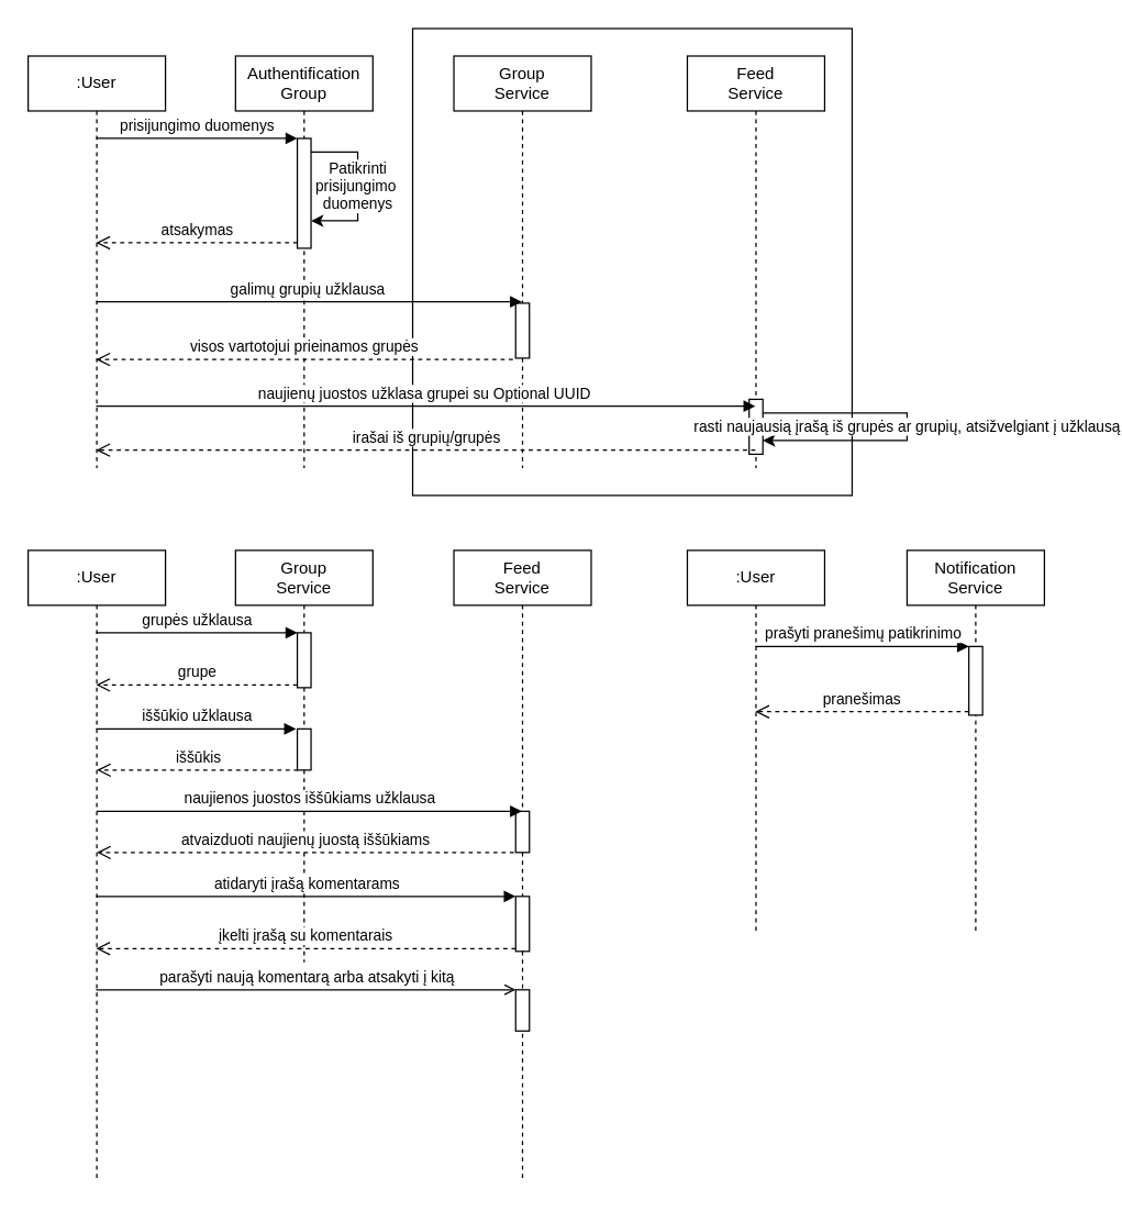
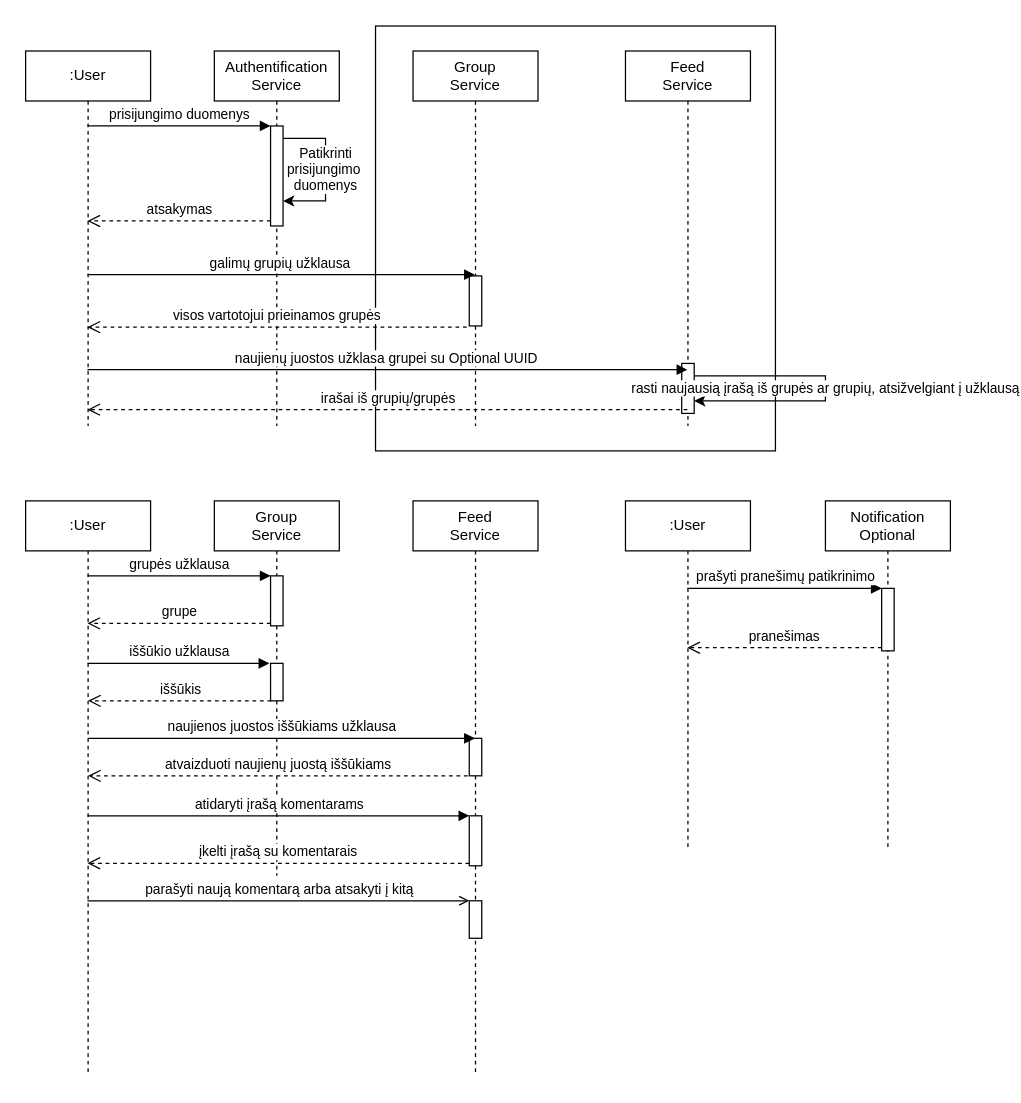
- <mxCell id="4" value="Authentification&lt;br&gt;Group" style="shape=umlLifeline;perimeter=lifelinePerimeter;whiteSpace=wrap;html=1;container=1;collapsible=0;recursiveResize=0;outlineConnect=0;" parent="1" vertex="1"><mxGeometry x="171" y="40" width="100" height="300" as="geometry" /></mxCell>
+ <mxCell id="4" value="Authentification&lt;br&gt;Service" style="shape=umlLifeline;perimeter=lifelinePerimeter;whiteSpace=wrap;html=1;container=1;collapsible=0;recursiveResize=0;outlineConnect=0;" parent="1" vertex="1"><mxGeometry x="171" y="40" width="100" height="300" as="geometry" /></mxCell>
- <mxCell id="36" value="Notification&lt;br&gt;Service" style="shape=umlLifeline;perimeter=lifelinePerimeter;whiteSpace=wrap;html=1;container=1;collapsible=0;recursiveResize=0;outlineConnect=0;" parent="1" vertex="1"><mxGeometry x="660" y="400" width="100" height="280" as="geometry" /></mxCell>
+ <mxCell id="36" value="Notification&lt;br&gt;Optional" style="shape=umlLifeline;perimeter=lifelinePerimeter;whiteSpace=wrap;html=1;container=1;collapsible=0;recursiveResize=0;outlineConnect=0;" parent="1" vertex="1"><mxGeometry x="660" y="400" width="100" height="280" as="geometry" /></mxCell>
